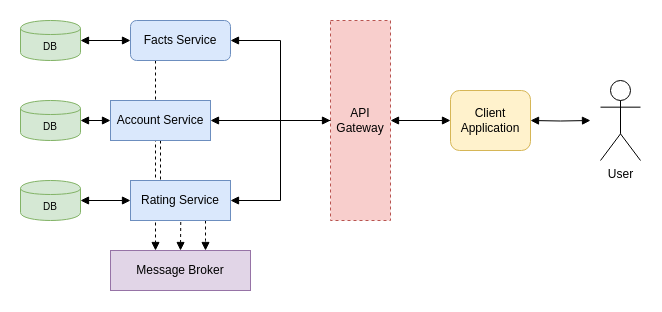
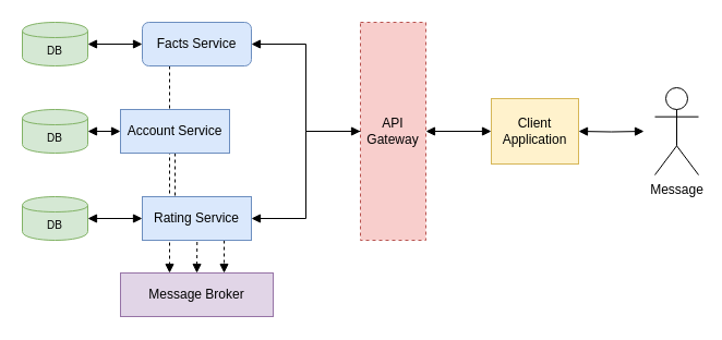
- <mxCell id="8" value="" style="edgeStyle=orthogonalEdgeStyle;rounded=0;orthogonalLoop=1;jettySize=auto;html=1;fontSize=6;endArrow=block;endFill=1;" parent="1" source="9" target="17" edge="1"><mxGeometry relative="1" as="geometry" /></mxCell>
- <mxCell id="13" value="Client Application" style="whiteSpace=wrap;html=1;fillColor=#fff2cc;strokeColor=#d6b656;rounded=1;" parent="1" vertex="1"><mxGeometry x="450" y="90" width="80" height="60" as="geometry" /></mxCell>
+ <mxCell id="13" value="Client Application" style="rounded=0;whiteSpace=wrap;html=1;fillColor=#fff2cc;strokeColor=#d6b656;" parent="1" vertex="1"><mxGeometry x="450" y="90" width="80" height="60" as="geometry" /></mxCell>
- <mxCell id="10" value="User" style="shape=umlActor;verticalLabelPosition=bottom;labelBackgroundColor=#ffffff;verticalAlign=top;html=1;outlineConnect=0;" parent="1" vertex="1"><mxGeometry x="600" y="80" width="40" height="80" as="geometry" /></mxCell>
+ <mxCell id="10" value="Message" style="shape=umlActor;verticalLabelPosition=bottom;labelBackgroundColor=#ffffff;verticalAlign=top;html=1;outlineConnect=0;" parent="1" vertex="1"><mxGeometry x="600" y="80" width="40" height="80" as="geometry" /></mxCell>
